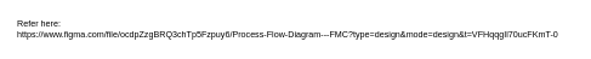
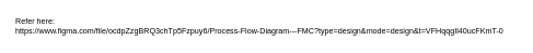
- <mxCell id="2" value="Refer here:&amp;nbsp;&lt;br&gt;https://www.figma.com/file/ocdpZzgBRQ3chTp5Fzpuy6/Process-Flow-Diagram---FMC?type=design&amp;amp;mode=design&amp;amp;t=VFHqqgIl70ucFKmT-0" style="text;html=1;align=left;verticalAlign=middle;resizable=0;points=[];autosize=1;strokeColor=none;fillColor=none;" vertex="1" parent="1"><mxGeometry x="20" y="20" width="770" height="40" as="geometry" /></mxCell>
+ <mxCell id="2" value="Refer here:&amp;nbsp;&lt;br&gt;https://www.figma.com/file/ocdpZzgBRQ3chTp5Fzpuy6/Process-Flow-Diagram---FMC?type=design&amp;amp;mode=design&amp;amp;t=VFHqqgIl40ucFKmT-0" style="text;html=1;align=left;verticalAlign=middle;resizable=0;points=[];autosize=1;strokeColor=none;fillColor=none;" vertex="1" parent="1"><mxGeometry x="20" y="20" width="770" height="40" as="geometry" /></mxCell>
